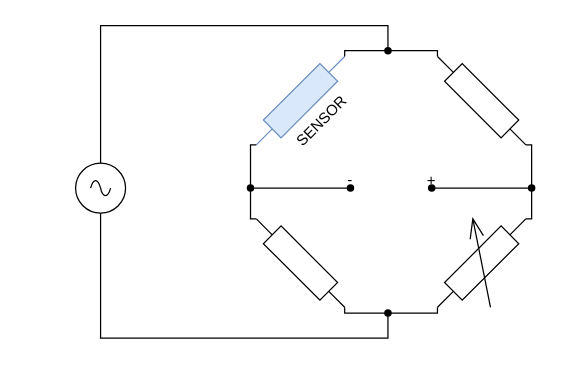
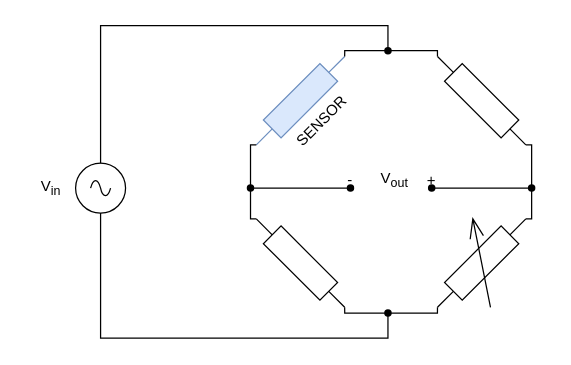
+ <mxCell id="24" value="V&lt;sub&gt;out&lt;/sub&gt;" style="text;html=1;align=center;verticalAlign=middle;resizable=0;points=[];autosize=1;strokeColor=none;fillColor=none;" parent="1" vertex="1"><mxGeometry x="295" y="128" width="40" height="30" as="geometry" /></mxCell>
+ <mxCell id="25" value="V&lt;sub&gt;in&lt;/sub&gt;" style="text;html=1;align=center;verticalAlign=middle;resizable=0;points=[];autosize=1;strokeColor=none;fillColor=none;" parent="1" vertex="1"><mxGeometry x="20" y="135" width="40" height="30" as="geometry" /></mxCell>
